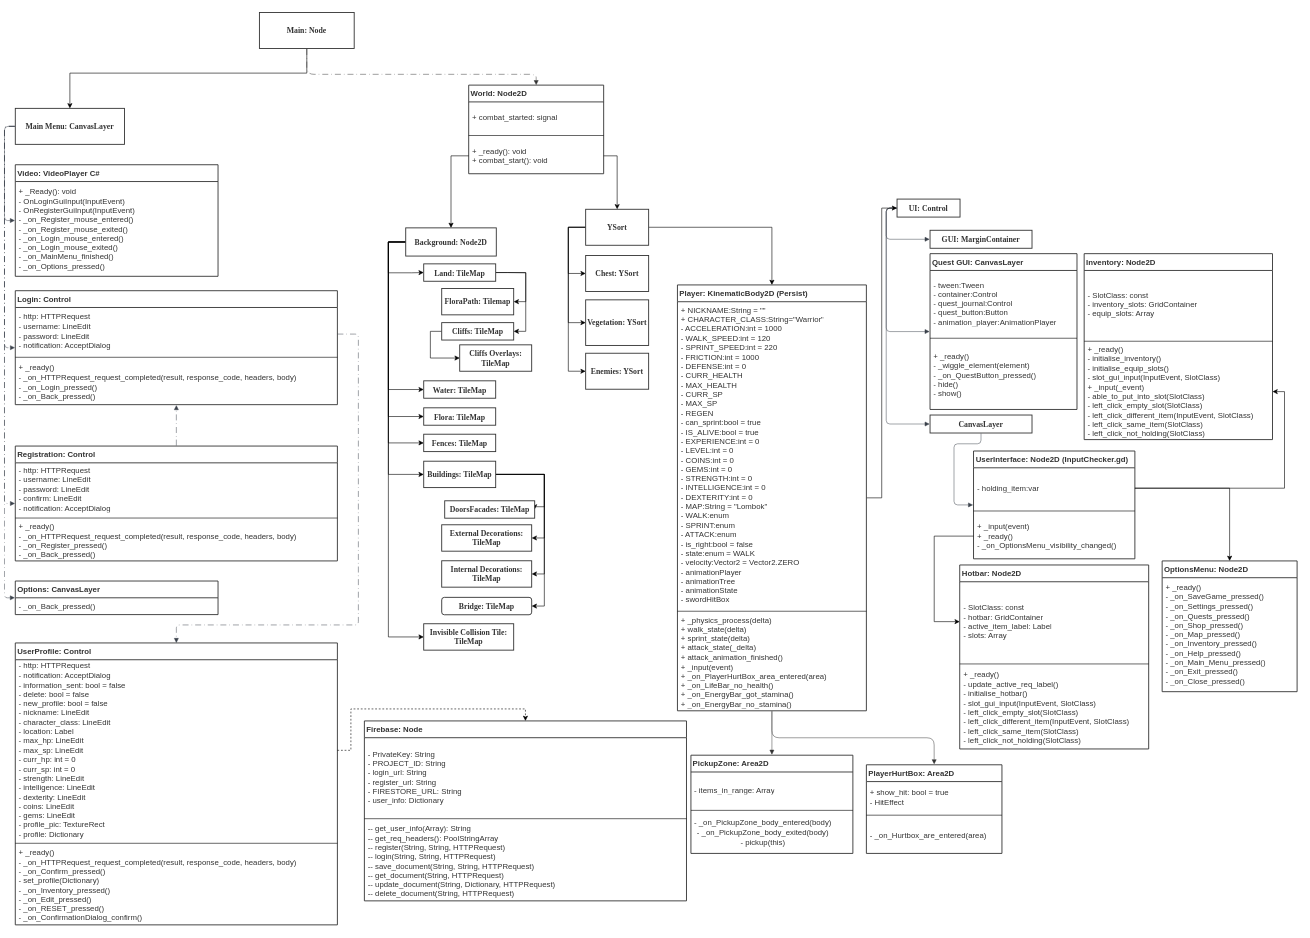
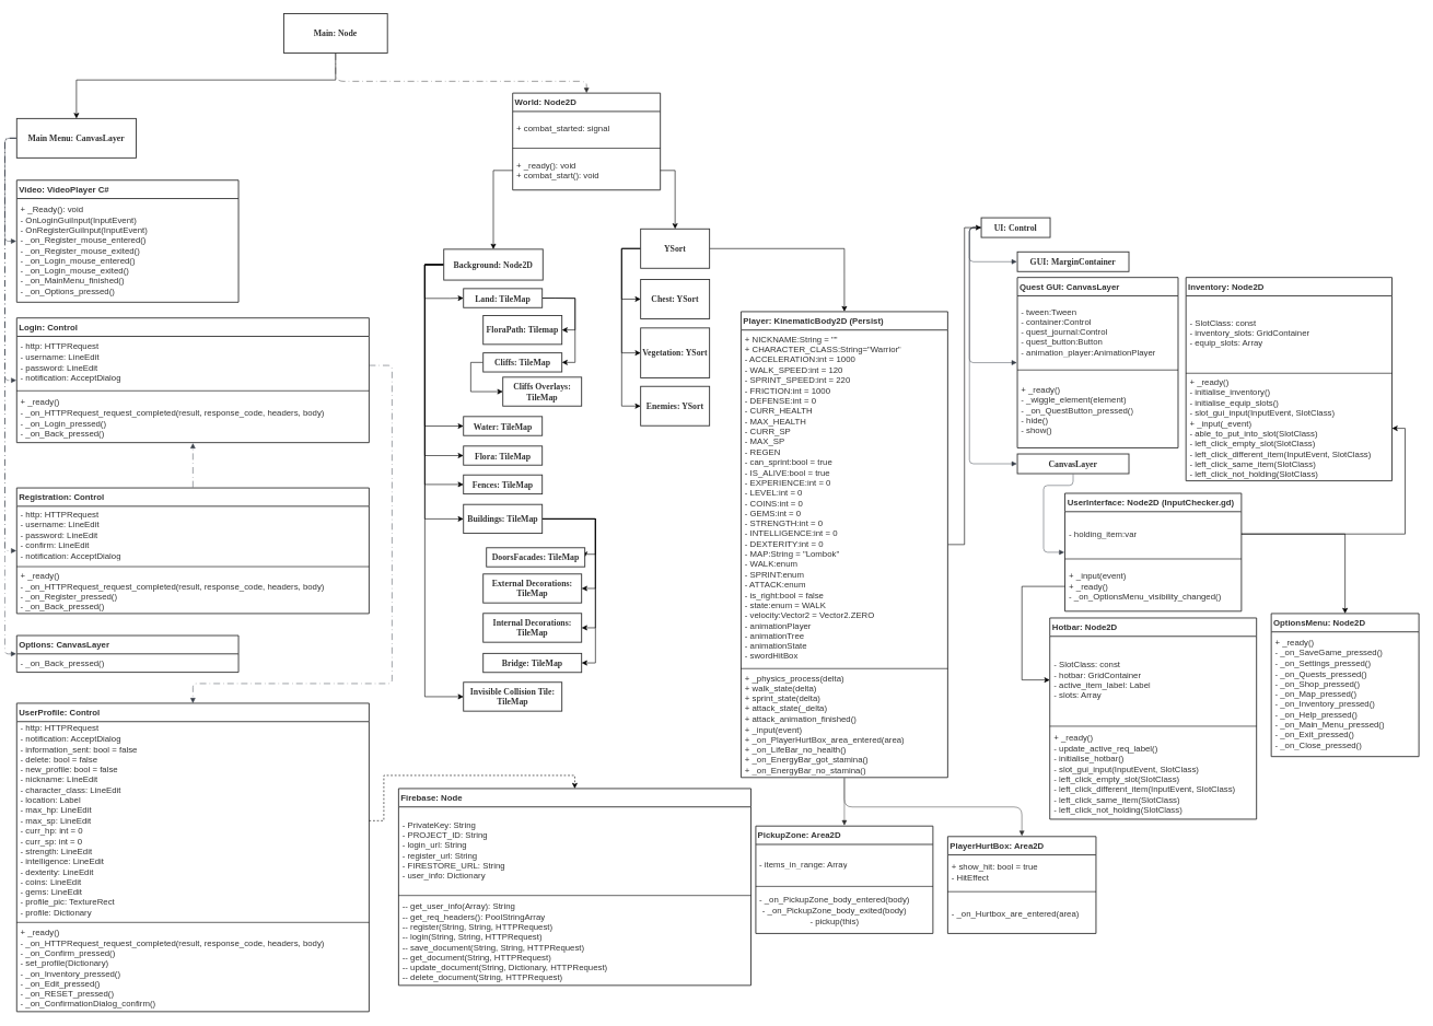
- <mxCell id="39" value="Bridge: TileMap" style="html=1;overflow=block;blockSpacing=1;whiteSpace=wrap;fontSize=13;fontFamily=Liberation Serif;fontColor=#333333;fontStyle=1;align=center;spacing=0;strokeColor=#333333;strokeOpacity=100;fillOpacity=100;fillColor=#ffffff;strokeWidth=1.5;rounded=1;" vertex="1" parent="1"><mxGeometry x="730.91" y="995" width="150" height="29" as="geometry" /></mxCell>
+ <mxCell id="39" value="Bridge: TileMap" style="html=1;overflow=block;blockSpacing=1;whiteSpace=wrap;fontSize=13;fontFamily=Liberation Serif;fontColor=#333333;fontStyle=1;align=center;spacing=0;strokeColor=#333333;strokeOpacity=100;fillOpacity=100;fillColor=#ffffff;strokeWidth=1.5;" vertex="1" parent="1"><mxGeometry x="730.91" y="995" width="150" height="29" as="geometry" /></mxCell>
